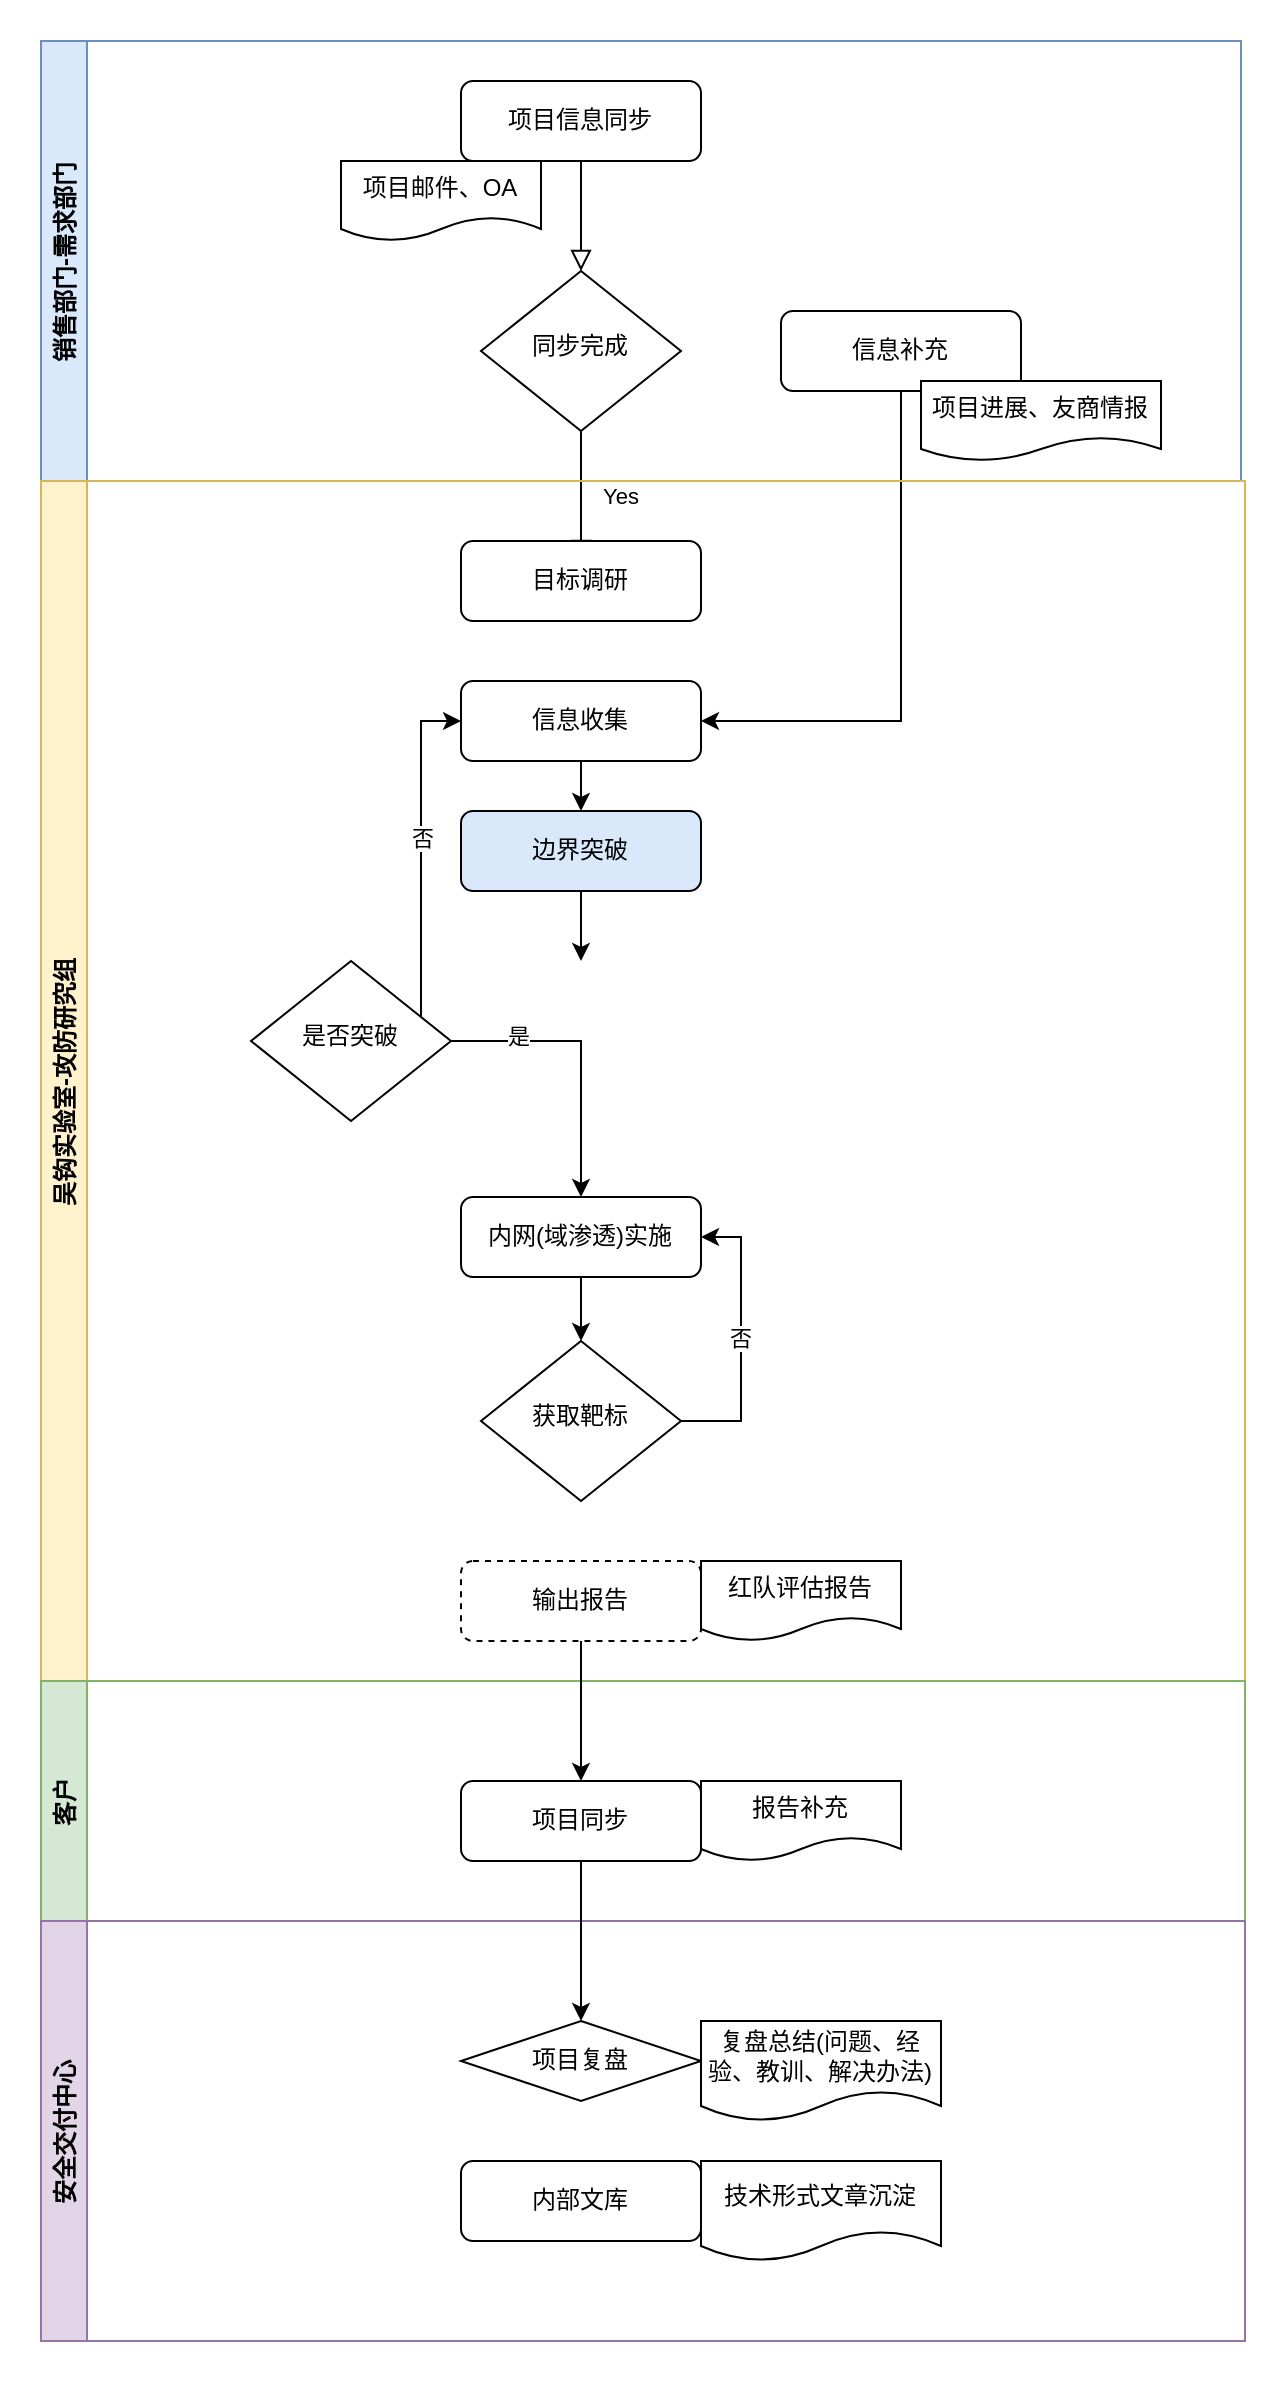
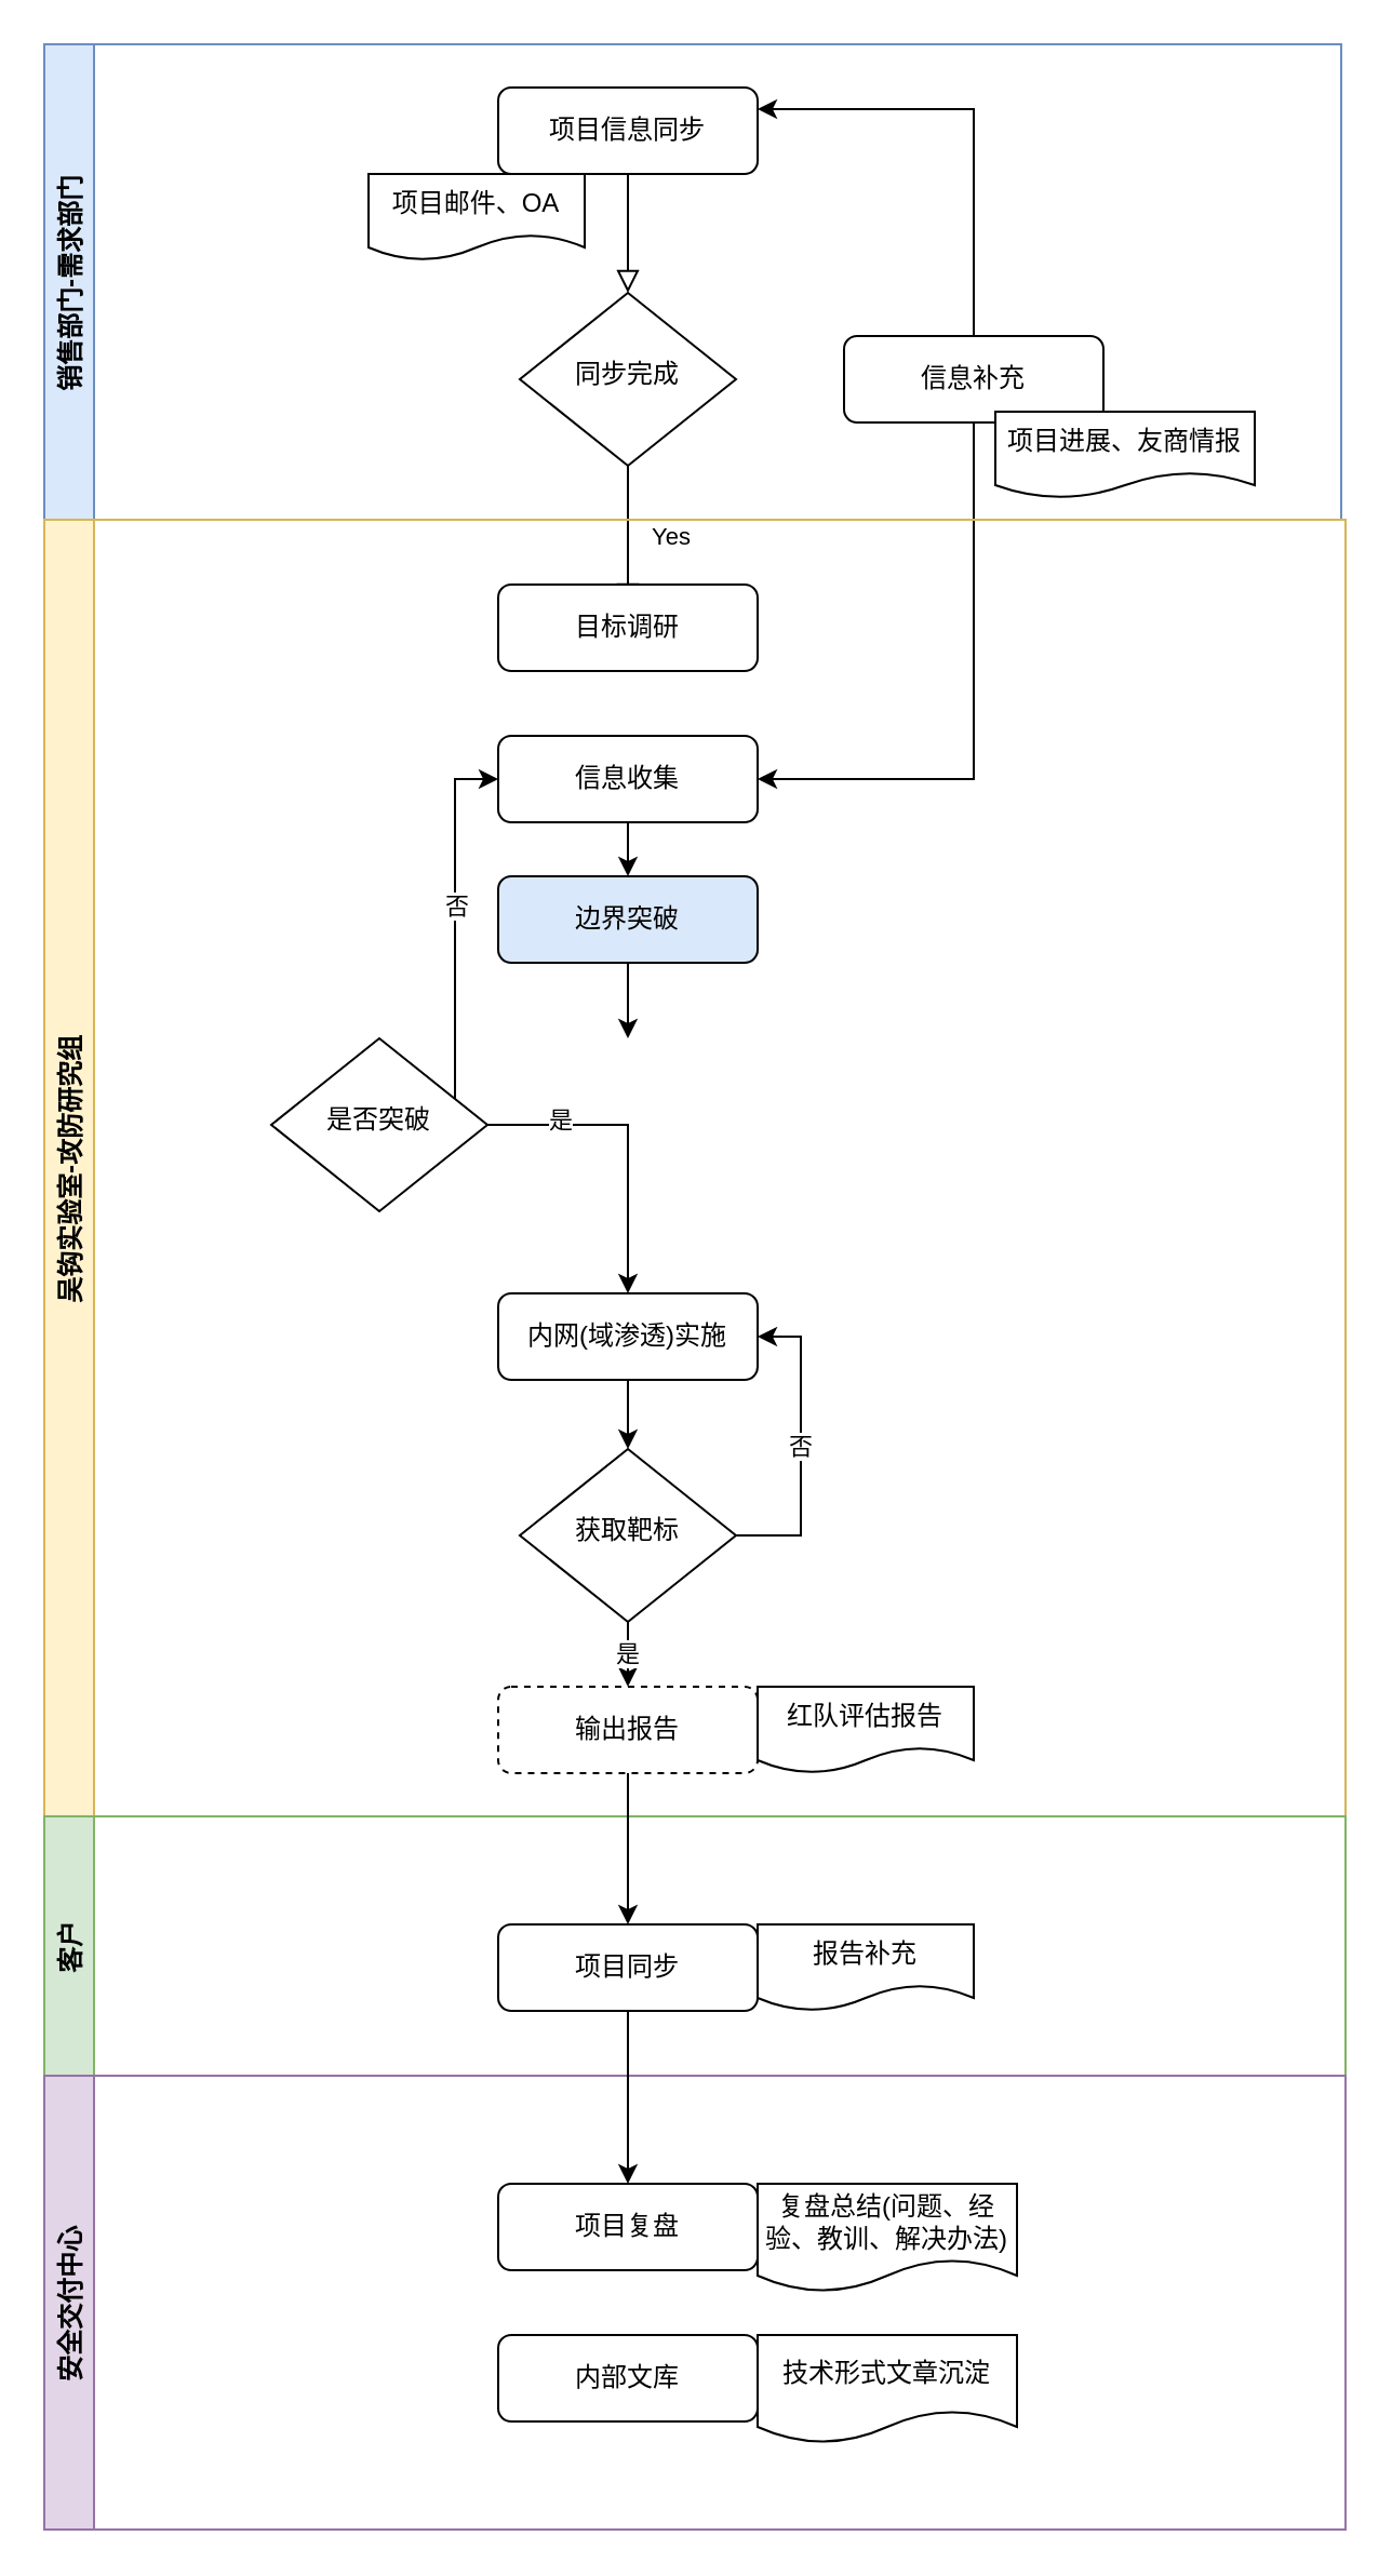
+ <mxCell id="5" style="edgeStyle=orthogonalEdgeStyle;rounded=0;orthogonalLoop=1;jettySize=auto;html=1;entryX=1;entryY=0.25;entryDx=0;entryDy=0;verticalAlign=middle;align=center;" edge="1" parent="1" source="7" target="9"><mxGeometry relative="1" as="geometry"><Array as="points"><mxPoint x="450" y="50" /></Array></mxGeometry></mxCell>
+ <mxCell id="25" value="是" style="edgeStyle=orthogonalEdgeStyle;rounded=0;orthogonalLoop=1;jettySize=auto;html=1;verticalAlign=middle;align=center;" edge="1" parent="12" source="27" target="28"><mxGeometry relative="1" as="geometry" /></mxCell>
- <mxCell id="35" value="项目复盘" style="rhombus;whiteSpace=wrap;html=1;fontSize=12;glass=0;strokeWidth=1;shadow=0;verticalAlign=middle;align=center;" vertex="1" parent="34"><mxGeometry x="210" y="50" width="120" height="40" as="geometry" /></mxCell>
+ <mxCell id="35" value="项目复盘" style="rounded=1;whiteSpace=wrap;html=1;fontSize=12;glass=0;strokeWidth=1;shadow=0;verticalAlign=middle;align=center;" vertex="1" parent="34"><mxGeometry x="210" y="50" width="120" height="40" as="geometry" /></mxCell>
